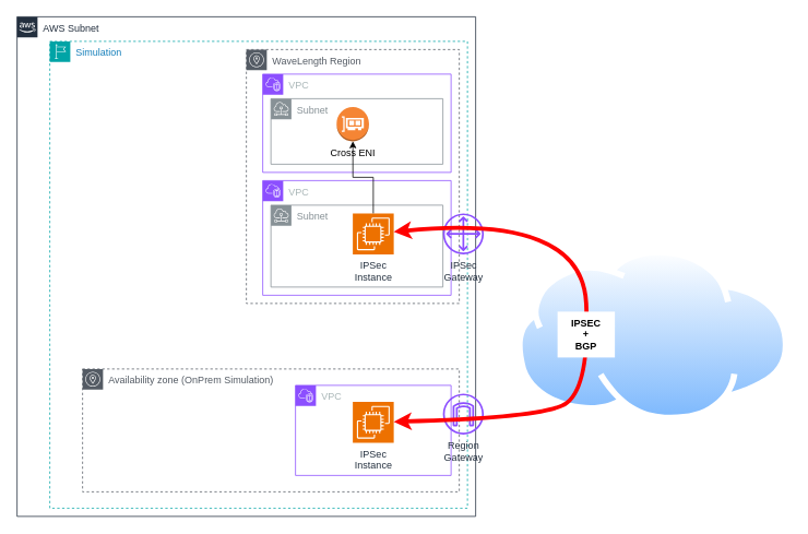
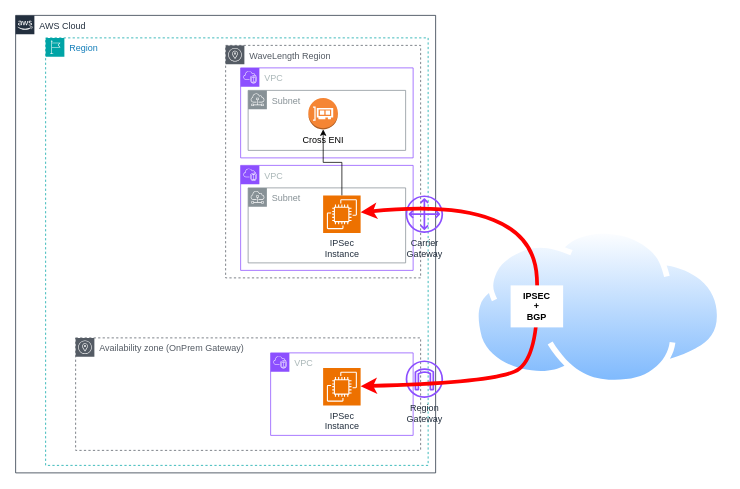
- <mxCell id="11" value="AWS Subnet" style="points=[[0,0],[0.25,0],[0.5,0],[0.75,0],[1,0],[1,0.25],[1,0.5],[1,0.75],[1,1],[0.75,1],[0.5,1],[0.25,1],[0,1],[0,0.75],[0,0.5],[0,0.25]];outlineConnect=0;gradientColor=none;html=1;whiteSpace=wrap;fontSize=12;fontStyle=0;container=0;pointerEvents=0;collapsible=0;recursiveResize=0;shape=mxgraph.aws4.group;grIcon=mxgraph.aws4.group_aws_cloud_alt;strokeColor=#232F3E;fillColor=none;verticalAlign=top;align=left;spacingLeft=30;fontColor=#232F3E;dashed=0;" vertex="1" parent="1"><mxGeometry x="20" y="20" width="560" height="610" as="geometry" /></mxCell>
+ <mxCell id="11" value="AWS Cloud" style="points=[[0,0],[0.25,0],[0.5,0],[0.75,0],[1,0],[1,0.25],[1,0.5],[1,0.75],[1,1],[0.75,1],[0.5,1],[0.25,1],[0,1],[0,0.75],[0,0.5],[0,0.25]];outlineConnect=0;gradientColor=none;html=1;whiteSpace=wrap;fontSize=12;fontStyle=0;container=0;pointerEvents=0;collapsible=0;recursiveResize=0;shape=mxgraph.aws4.group;grIcon=mxgraph.aws4.group_aws_cloud_alt;strokeColor=#232F3E;fillColor=none;verticalAlign=top;align=left;spacingLeft=30;fontColor=#232F3E;dashed=0;" vertex="1" parent="1"><mxGeometry x="20" y="20" width="560" height="610" as="geometry" /></mxCell>
- <mxCell id="3" value="Simulation" style="points=[[0,0],[0.25,0],[0.5,0],[0.75,0],[1,0],[1,0.25],[1,0.5],[1,0.75],[1,1],[0.75,1],[0.5,1],[0.25,1],[0,1],[0,0.75],[0,0.5],[0,0.25]];outlineConnect=0;gradientColor=none;html=1;whiteSpace=wrap;fontSize=12;fontStyle=0;container=1;pointerEvents=0;collapsible=0;recursiveResize=0;shape=mxgraph.aws4.group;grIcon=mxgraph.aws4.group_region;strokeColor=#00A4A6;fillColor=none;verticalAlign=top;align=left;spacingLeft=30;fontColor=#147EBA;dashed=1;" vertex="1" parent="1"><mxGeometry x="60" y="50" width="510" height="570" as="geometry" /></mxCell>
+ <mxCell id="3" value="Region" style="points=[[0,0],[0.25,0],[0.5,0],[0.75,0],[1,0],[1,0.25],[1,0.5],[1,0.75],[1,1],[0.75,1],[0.5,1],[0.25,1],[0,1],[0,0.75],[0,0.5],[0,0.25]];outlineConnect=0;gradientColor=none;html=1;whiteSpace=wrap;fontSize=12;fontStyle=0;container=1;pointerEvents=0;collapsible=0;recursiveResize=0;shape=mxgraph.aws4.group;grIcon=mxgraph.aws4.group_region;strokeColor=#00A4A6;fillColor=none;verticalAlign=top;align=left;spacingLeft=30;fontColor=#147EBA;dashed=1;" vertex="1" parent="1"><mxGeometry x="60" y="50" width="510" height="570" as="geometry" /></mxCell>
- <mxCell id="12" value="&lt;div&gt;IPSec&lt;/div&gt;&lt;div&gt;Gateway&lt;br&gt;&lt;/div&gt;" style="sketch=0;outlineConnect=0;fontColor=#232F3E;gradientColor=none;fillColor=#8C4FFF;strokeColor=none;dashed=0;verticalLabelPosition=bottom;verticalAlign=top;align=center;html=1;fontSize=12;fontStyle=0;aspect=fixed;pointerEvents=1;shape=mxgraph.aws4.customer_gateway;" vertex="1" parent="1"><mxGeometry x="540" y="260" width="50" height="50" as="geometry" /></mxCell>
+ <mxCell id="12" value="&lt;div&gt;Carrier&lt;/div&gt;&lt;div&gt;Gateway&lt;br&gt;&lt;/div&gt;" style="sketch=0;outlineConnect=0;fontColor=#232F3E;gradientColor=none;fillColor=#8C4FFF;strokeColor=none;dashed=0;verticalLabelPosition=bottom;verticalAlign=top;align=center;html=1;fontSize=12;fontStyle=0;aspect=fixed;pointerEvents=1;shape=mxgraph.aws4.customer_gateway;" vertex="1" parent="1"><mxGeometry x="540" y="260" width="50" height="50" as="geometry" /></mxCell>
- <mxCell id="13" value="Availability zone (OnPrem Simulation)" style="sketch=0;outlineConnect=0;gradientColor=none;html=1;whiteSpace=wrap;fontSize=12;fontStyle=0;shape=mxgraph.aws4.group;grIcon=mxgraph.aws4.group_availability_zone;strokeColor=#545B64;fillColor=none;verticalAlign=top;align=left;spacingLeft=30;fontColor=#545B64;dashed=1;" vertex="1" parent="1"><mxGeometry x="100" y="450" width="460" height="150" as="geometry" /></mxCell>
+ <mxCell id="13" value="Availability zone (OnPrem Gateway)" style="sketch=0;outlineConnect=0;gradientColor=none;html=1;whiteSpace=wrap;fontSize=12;fontStyle=0;shape=mxgraph.aws4.group;grIcon=mxgraph.aws4.group_availability_zone;strokeColor=#545B64;fillColor=none;verticalAlign=top;align=left;spacingLeft=30;fontColor=#545B64;dashed=1;" vertex="1" parent="1"><mxGeometry x="100" y="450" width="460" height="150" as="geometry" /></mxCell>
